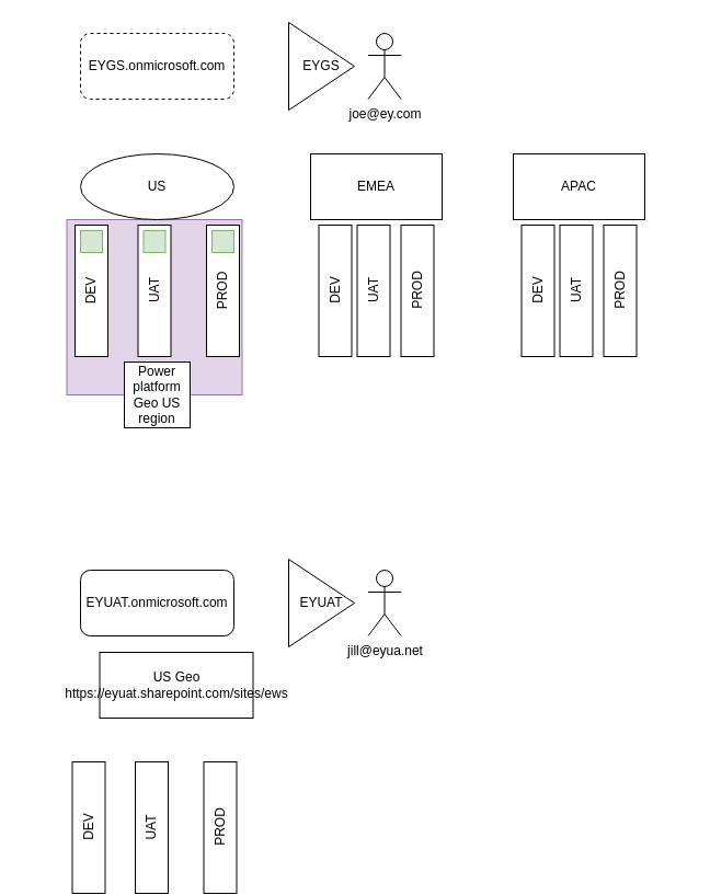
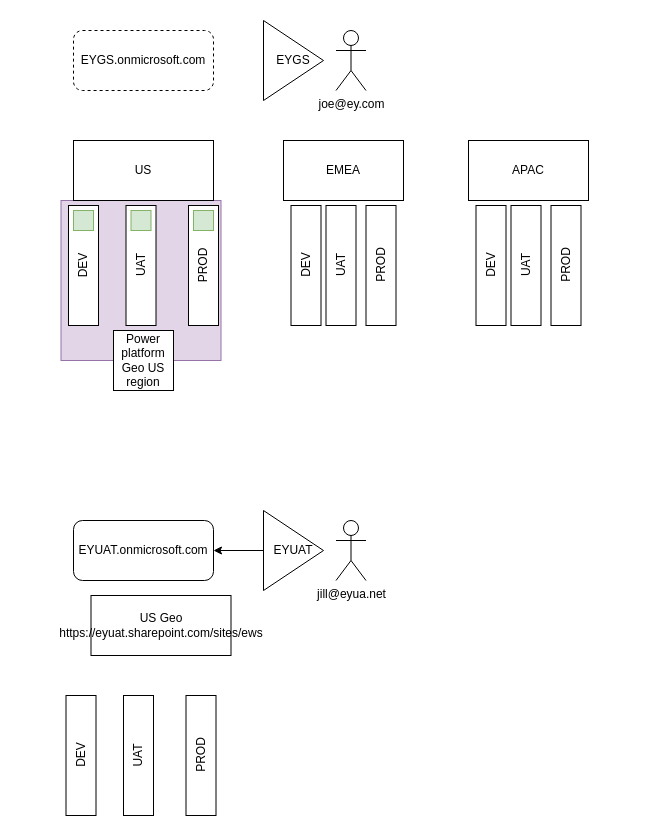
- <mxCell id="3" value="US" style="ellipse;whiteSpace=wrap;html=1;" vertex="1" parent="1"><mxGeometry x="73" y="140" width="140" height="60" as="geometry" /></mxCell>
+ <mxCell id="3" value="US" style="rounded=0;whiteSpace=wrap;html=1;" vertex="1" parent="1"><mxGeometry x="73" y="140" width="140" height="60" as="geometry" /></mxCell>
+ <mxCell id="19" value="" style="edgeStyle=orthogonalEdgeStyle;rounded=0;orthogonalLoop=1;jettySize=auto;html=1;" edge="1" parent="1" source="20" target="18"><mxGeometry relative="1" as="geometry" /></mxCell>
